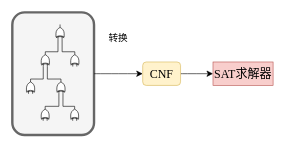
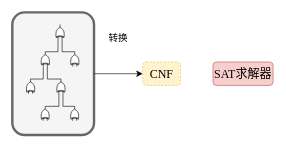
- <mxCell id="20" value="&lt;font style=&quot;font-size: 20px;&quot;&gt;CNF&lt;/font&gt;" style="rounded=1;whiteSpace=wrap;html=1;fillColor=#fff2cc;strokeColor=#d6b656;fontFamily=Times New Roman;" vertex="1" parent="1"><mxGeometry x="237" y="102.5" width="63" height="39" as="geometry" /></mxCell>
+ <mxCell id="20" value="&lt;font style=&quot;font-size: 20px;&quot;&gt;CNF&lt;/font&gt;" style="rounded=1;whiteSpace=wrap;html=1;fillColor=#fff2cc;strokeColor=#d6b656;fontFamily=Times New Roman;dashed=1;" vertex="1" parent="1"><mxGeometry x="237" y="102.5" width="63" height="39" as="geometry" /></mxCell>
- <mxCell id="19" style="edgeStyle=none;curved=1;rounded=0;orthogonalLoop=1;jettySize=auto;html=1;exitX=1;exitY=0.5;exitDx=0;exitDy=0;entryX=0;entryY=0.5;entryDx=0;entryDy=0;fontSize=12;startSize=8;endSize=8;" edge="1" parent="1" source="20" target="22"><mxGeometry relative="1" as="geometry" /></mxCell>
- <mxCell id="22" value="&lt;font face=&quot;Times New Roman&quot; style=&quot;font-size: 20px;&quot;&gt;SAT&lt;/font&gt;&lt;font face=&quot;宋体&quot; style=&quot;font-size: 20px;&quot;&gt;求解器&lt;/font&gt;" style="whiteSpace=wrap;html=1;fillColor=#f8cecc;strokeColor=#b85450;fontFamily=Times New Roman;rounded=0;" vertex="1" parent="1"><mxGeometry x="354" y="102.5" width="100" height="39" as="geometry" /></mxCell>
+ <mxCell id="22" value="&lt;font face=&quot;Times New Roman&quot; style=&quot;font-size: 20px;&quot;&gt;SAT&lt;/font&gt;&lt;font face=&quot;宋体&quot; style=&quot;font-size: 20px;&quot;&gt;求解器&lt;/font&gt;" style="rounded=1;whiteSpace=wrap;html=1;fillColor=#f8cecc;strokeColor=#b85450;fontFamily=Times New Roman;" vertex="1" parent="1"><mxGeometry x="354" y="102.5" width="100" height="39" as="geometry" /></mxCell>
